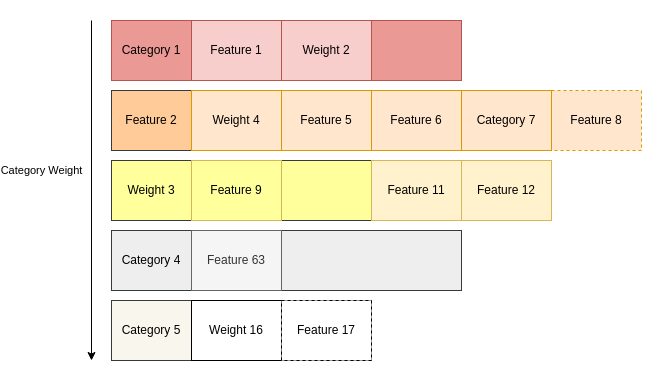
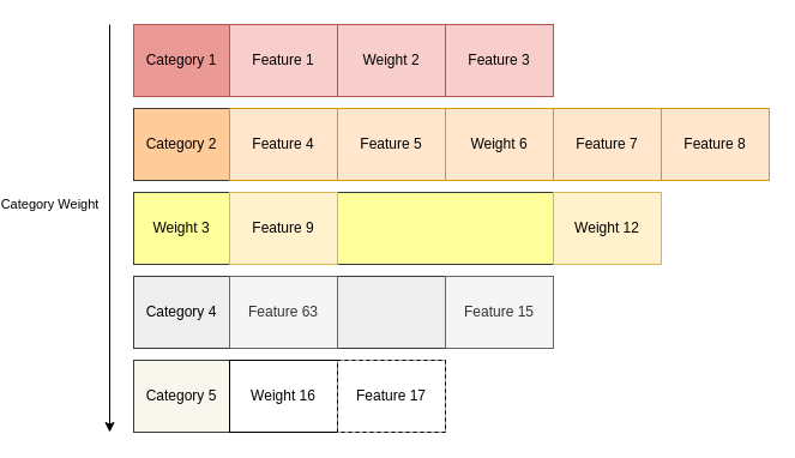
+ <mxCell id="9" value="Feature 3" style="rounded=0;whiteSpace=wrap;html=1;fillColor=#f8cecc;strokeColor=#b85450;" parent="1" vertex="1"><mxGeometry x="300" y="20" width="90" height="60" as="geometry" /></mxCell>
- <mxCell id="12" value="Feature 2" style="text;html=1;strokeColor=none;fillColor=none;align=center;verticalAlign=middle;whiteSpace=wrap;rounded=0;" parent="1" vertex="1"><mxGeometry x="20" y="105" width="120" height="30" as="geometry" /></mxCell>
+ <mxCell id="12" value="Category 2" style="text;html=1;strokeColor=none;fillColor=none;align=center;verticalAlign=middle;whiteSpace=wrap;rounded=0;" parent="1" vertex="1"><mxGeometry x="20" y="105" width="120" height="30" as="geometry" /></mxCell>
- <mxCell id="15" value="Weight 4" style="rounded=0;whiteSpace=wrap;html=1;fillColor=#ffe6cc;strokeColor=#d79b00;" parent="1" vertex="1"><mxGeometry x="120" y="90" width="90" height="60" as="geometry" /></mxCell>
+ <mxCell id="15" value="Feature 4" style="rounded=0;whiteSpace=wrap;html=1;fillColor=#ffe6cc;strokeColor=#d79b00;" parent="1" vertex="1"><mxGeometry x="120" y="90" width="90" height="60" as="geometry" /></mxCell>
- <mxCell id="13" value="Feature 6" style="rounded=0;whiteSpace=wrap;html=1;fillColor=#ffe6cc;strokeColor=#d79b00;" parent="1" vertex="1"><mxGeometry x="300" y="90" width="90" height="60" as="geometry" /></mxCell>
+ <mxCell id="13" value="Weight 6" style="rounded=0;whiteSpace=wrap;html=1;fillColor=#ffe6cc;strokeColor=#d79b00;" parent="1" vertex="1"><mxGeometry x="300" y="90" width="90" height="60" as="geometry" /></mxCell>
- <mxCell id="14" value="Category 7" style="rounded=0;whiteSpace=wrap;html=1;fillColor=#ffe6cc;strokeColor=#d79b00;" parent="1" vertex="1"><mxGeometry x="390" y="90" width="90" height="60" as="geometry" /></mxCell>
+ <mxCell id="14" value="Feature 7" style="rounded=0;whiteSpace=wrap;html=1;fillColor=#ffe6cc;strokeColor=#d79b00;" parent="1" vertex="1"><mxGeometry x="390" y="90" width="90" height="60" as="geometry" /></mxCell>
- <mxCell id="11" value="Feature 8" style="rounded=0;whiteSpace=wrap;html=1;fillColor=#ffe6cc;strokeColor=#d79b00;dashed=1;" parent="1" vertex="1"><mxGeometry x="480" y="90" width="90" height="60" as="geometry" /></mxCell>
+ <mxCell id="11" value="Feature 8" style="rounded=0;whiteSpace=wrap;html=1;fillColor=#ffe6cc;strokeColor=#d79b00;" parent="1" vertex="1"><mxGeometry x="480" y="90" width="90" height="60" as="geometry" /></mxCell>
- <mxCell id="18" value="Feature 9" style="rounded=0;whiteSpace=wrap;html=1;container=0;fillColor=#ffff9c;strokeColor=#d6b656;" parent="1" vertex="1"><mxGeometry x="120" y="160" width="90" height="60" as="geometry" /></mxCell>
+ <mxCell id="18" value="Feature 9" style="rounded=0;whiteSpace=wrap;html=1;container=0;fillColor=#fff2cc;strokeColor=#d6b656;" parent="1" vertex="1"><mxGeometry x="120" y="160" width="90" height="60" as="geometry" /></mxCell>
- <mxCell id="19" value="Feature 11" style="rounded=0;whiteSpace=wrap;html=1;container=0;fillColor=#fff2cc;strokeColor=#d6b656;" parent="1" vertex="1"><mxGeometry x="300" y="160" width="90" height="60" as="geometry" /></mxCell>
- <mxCell id="20" value="Feature 12" style="rounded=0;whiteSpace=wrap;html=1;container=0;fillColor=#fff2cc;strokeColor=#d6b656;" parent="1" vertex="1"><mxGeometry x="390" y="160" width="90" height="60" as="geometry" /></mxCell>
+ <mxCell id="20" value="Weight 12" style="rounded=0;whiteSpace=wrap;html=1;container=0;fillColor=#fff2cc;strokeColor=#d6b656;" parent="1" vertex="1"><mxGeometry x="390" y="160" width="90" height="60" as="geometry" /></mxCell>
+ <mxCell id="23" value="Feature 15" style="rounded=0;whiteSpace=wrap;html=1;fillColor=#f5f5f5;fontColor=#333333;strokeColor=#666666;" parent="1" vertex="1"><mxGeometry x="300" y="230" width="90" height="60" as="geometry" /></mxCell>
